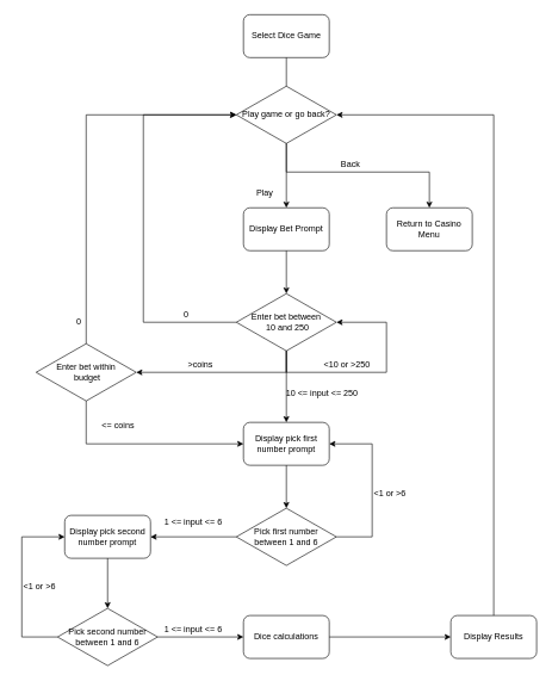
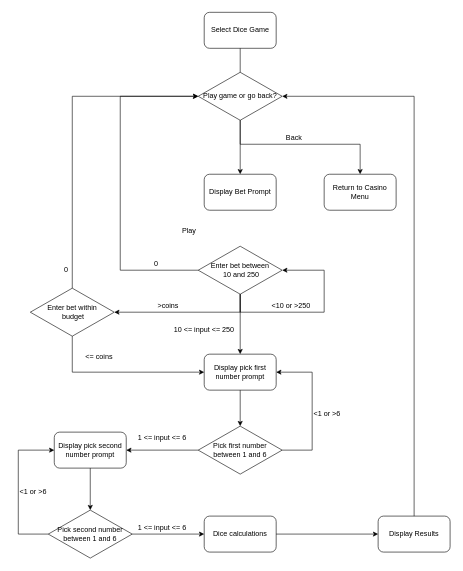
- <mxCell id="11" value="Play" style="text;html=1;strokeColor=none;fillColor=none;align=center;verticalAlign=middle;whiteSpace=wrap;rounded=0;" vertex="1" parent="1"><mxGeometry x="350" y="260" width="40" height="20" as="geometry" /></mxCell>
+ <mxCell id="11" value="Play" style="text;html=1;strokeColor=none;fillColor=none;align=center;verticalAlign=middle;whiteSpace=wrap;rounded=0;" vertex="1" parent="1"><mxGeometry x="295" y="375" width="40" height="20" as="geometry" /></mxCell>
- <mxCell id="13" value="" style="endArrow=classic;html=1;exitX=0.5;exitY=1;exitDx=0;exitDy=0;entryX=0.5;entryY=0;entryDx=0;entryDy=0;" edge="1" parent="1" source="10" target="12"><mxGeometry width="50" height="50" relative="1" as="geometry"><mxPoint x="510" y="520" as="sourcePoint" /><mxPoint x="560" y="470" as="targetPoint" /></mxGeometry></mxCell>
- <mxCell id="21" value="10 &amp;lt;= input &amp;lt;= 250" style="text;html=1;strokeColor=none;fillColor=none;align=center;verticalAlign=middle;whiteSpace=wrap;rounded=0;" vertex="1" parent="1"><mxGeometry x="390" y="540" width="120" height="20" as="geometry" /></mxCell>
+ <mxCell id="21" value="10 &amp;lt;= input &amp;lt;= 250" style="text;html=1;strokeColor=none;fillColor=none;align=center;verticalAlign=middle;whiteSpace=wrap;rounded=0;" vertex="1" parent="1"><mxGeometry x="280" y="540" width="120" height="20" as="geometry" /></mxCell>
